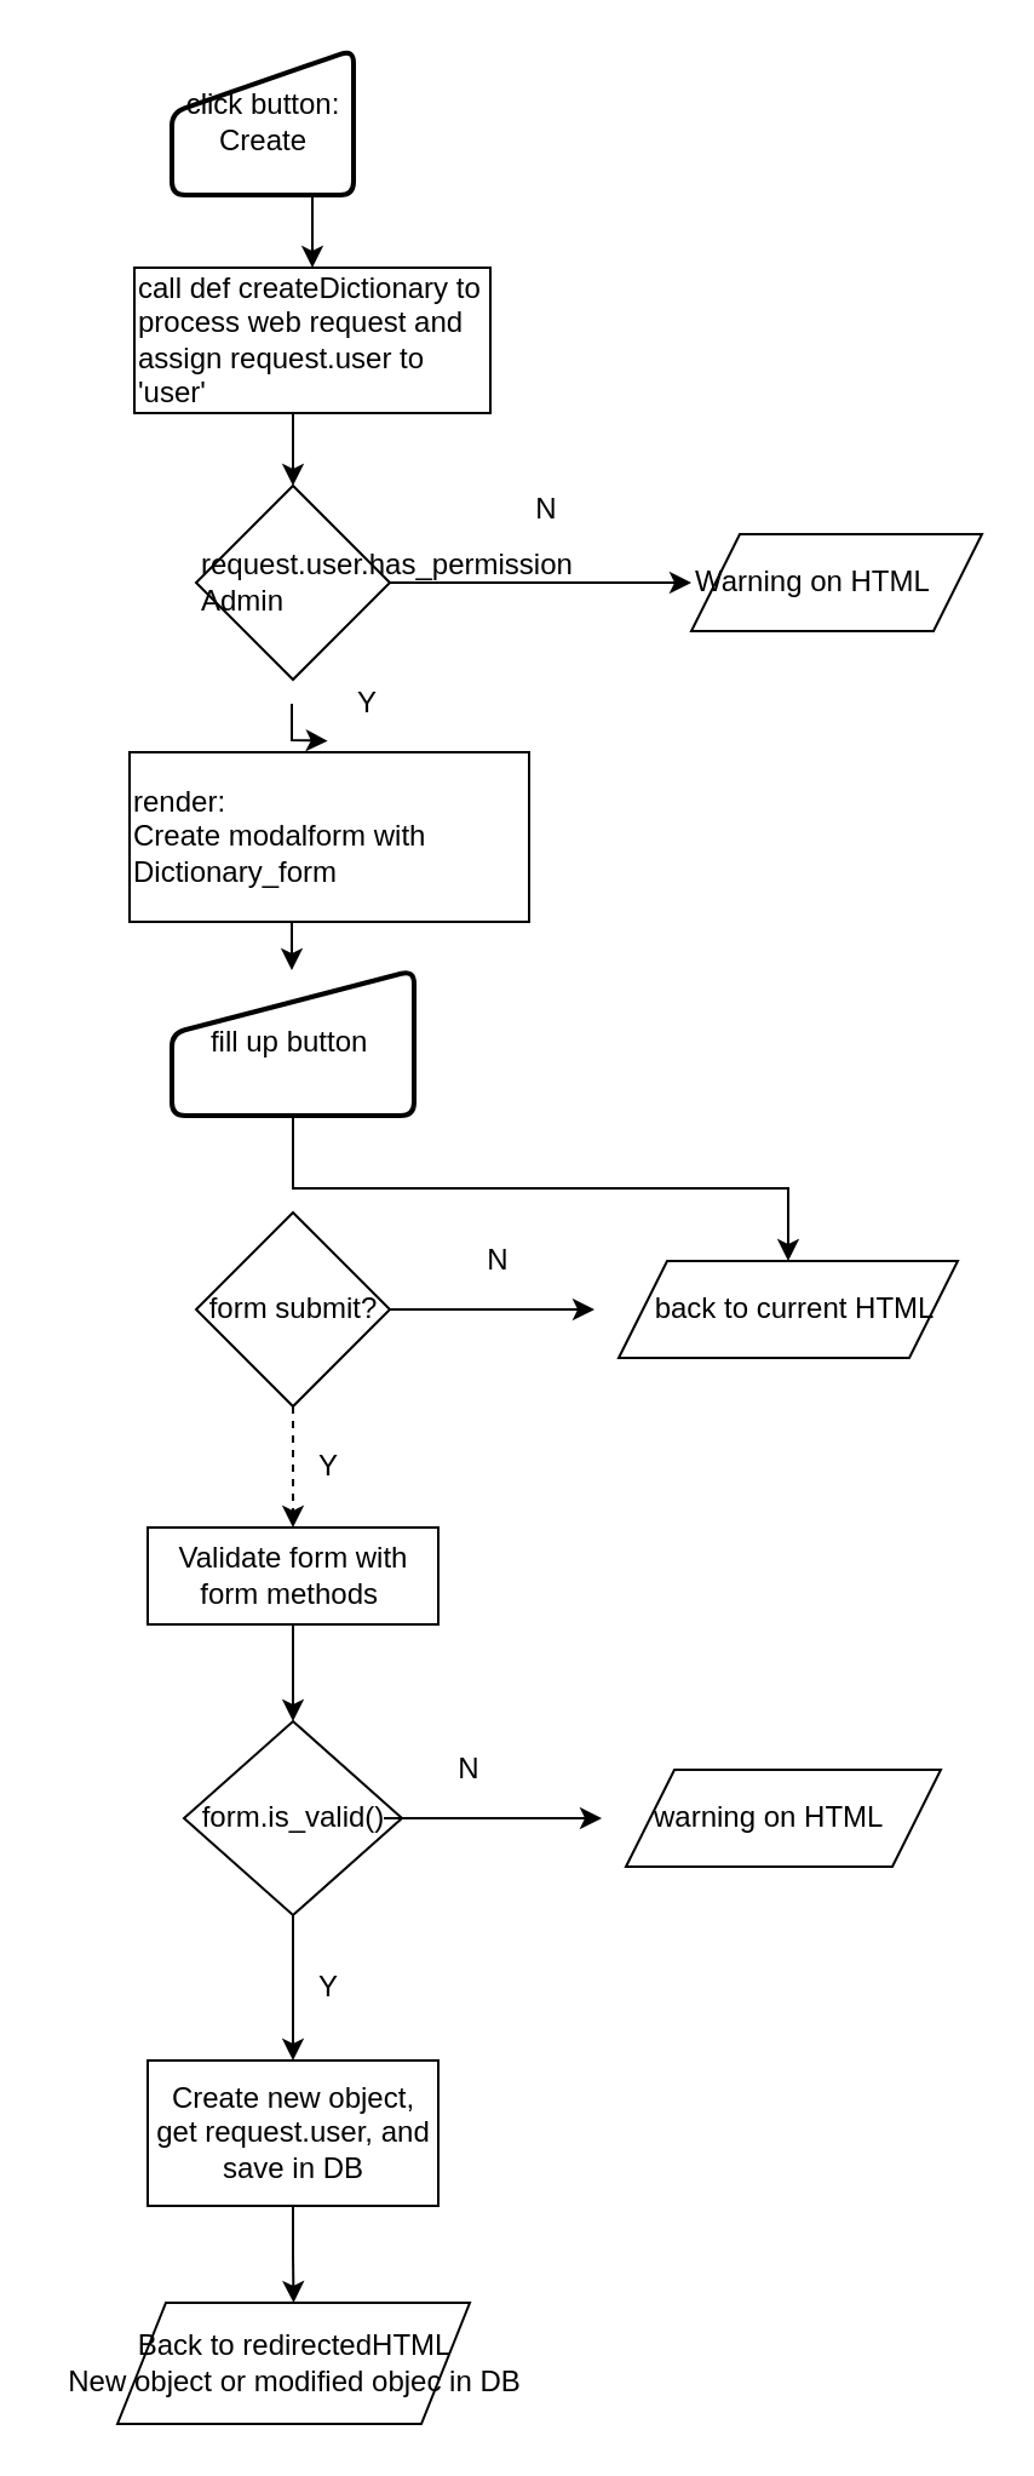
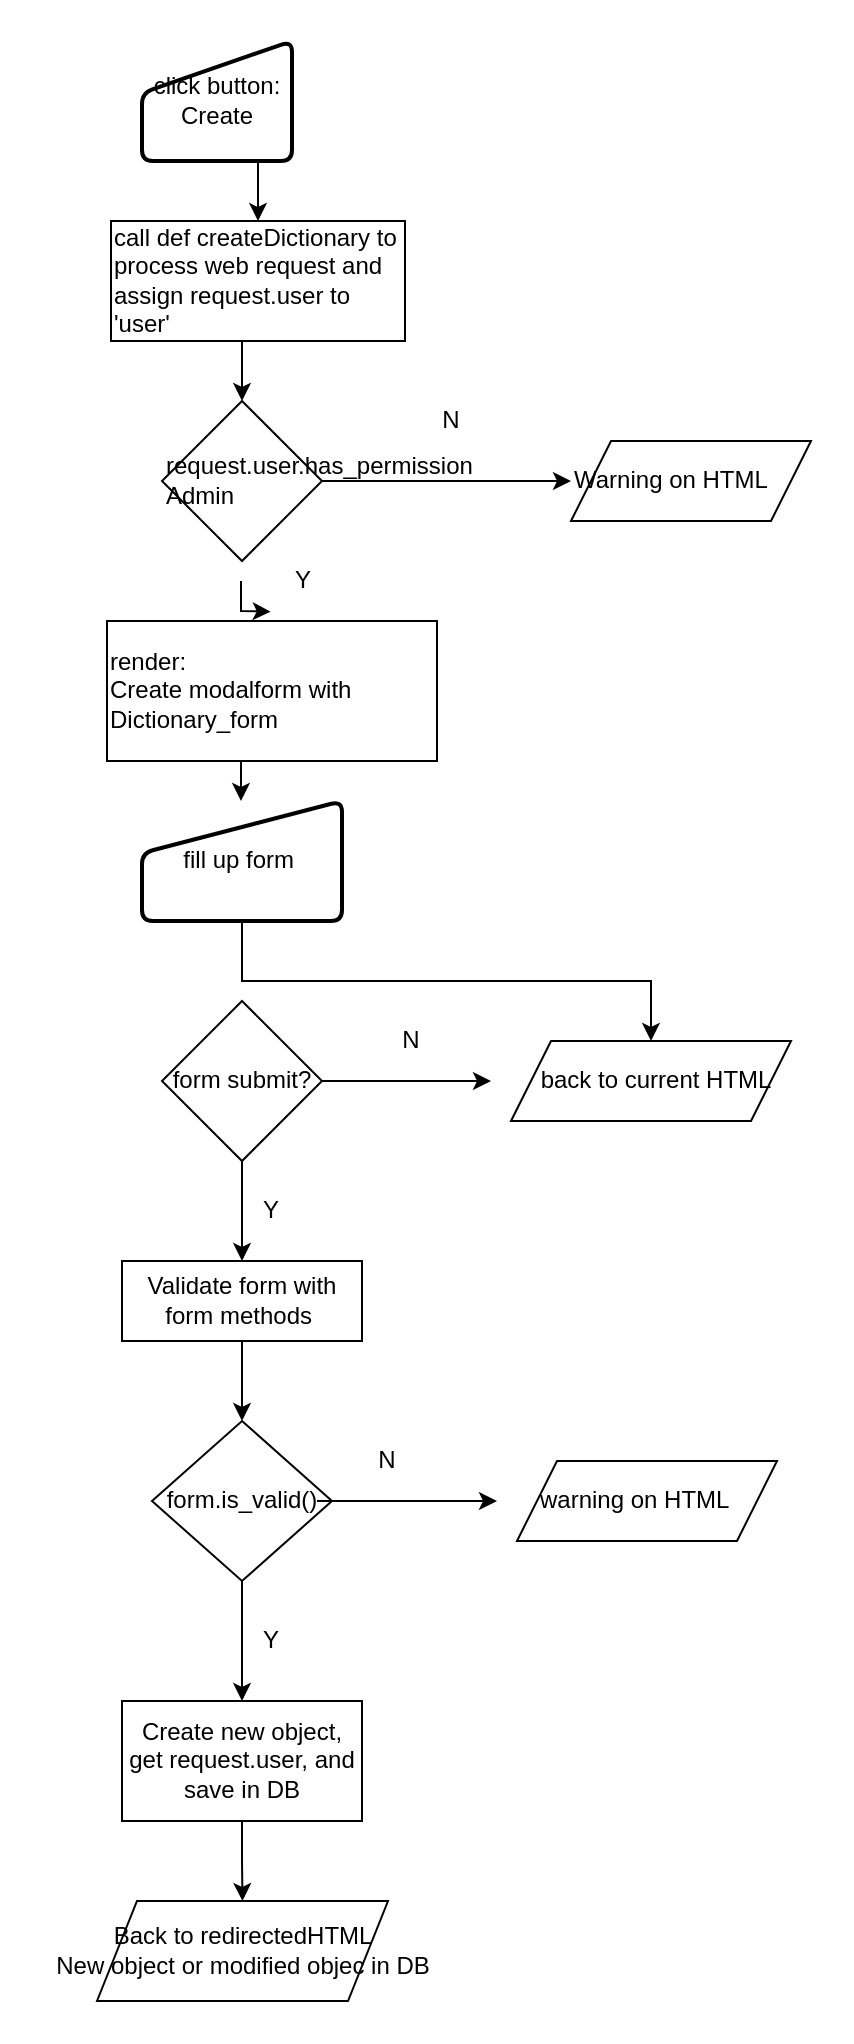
- <mxCell id="13" value="&lt;span&gt;fill up button&amp;nbsp;&lt;/span&gt;" style="html=1;strokeWidth=2;shape=manualInput;whiteSpace=wrap;rounded=1;size=26;arcSize=11;" parent="1" vertex="1"><mxGeometry x="70.5" y="400" width="100" height="60" as="geometry" /></mxCell>
+ <mxCell id="13" value="&lt;span&gt;fill up form&amp;nbsp;&lt;/span&gt;" style="html=1;strokeWidth=2;shape=manualInput;whiteSpace=wrap;rounded=1;size=26;arcSize=11;" parent="1" vertex="1"><mxGeometry x="70.5" y="400" width="100" height="60" as="geometry" /></mxCell>
- <mxCell id="11" style="edgeStyle=orthogonalEdgeStyle;rounded=0;orthogonalLoop=1;jettySize=auto;html=1;entryX=0.5;entryY=0;entryDx=0;entryDy=0;exitX=0.5;exitY=1;exitDx=0;exitDy=0;dashed=1;" parent="1" source="21" target="6" edge="1"><mxGeometry relative="1" as="geometry"><mxPoint x="113" y="580" as="sourcePoint" /></mxGeometry></mxCell>
+ <mxCell id="11" style="edgeStyle=orthogonalEdgeStyle;rounded=0;orthogonalLoop=1;jettySize=auto;html=1;entryX=0.5;entryY=0;entryDx=0;entryDy=0;exitX=0.5;exitY=1;exitDx=0;exitDy=0;" parent="1" source="21" target="6" edge="1"><mxGeometry relative="1" as="geometry"><mxPoint x="113" y="580" as="sourcePoint" /></mxGeometry></mxCell>
